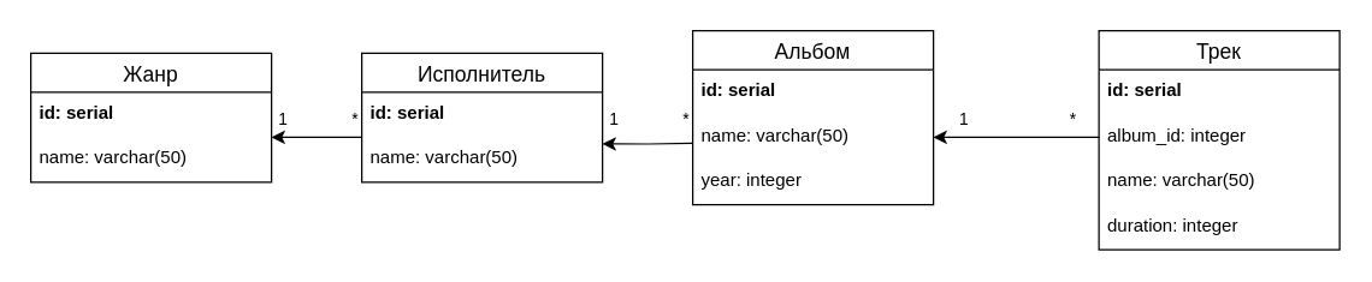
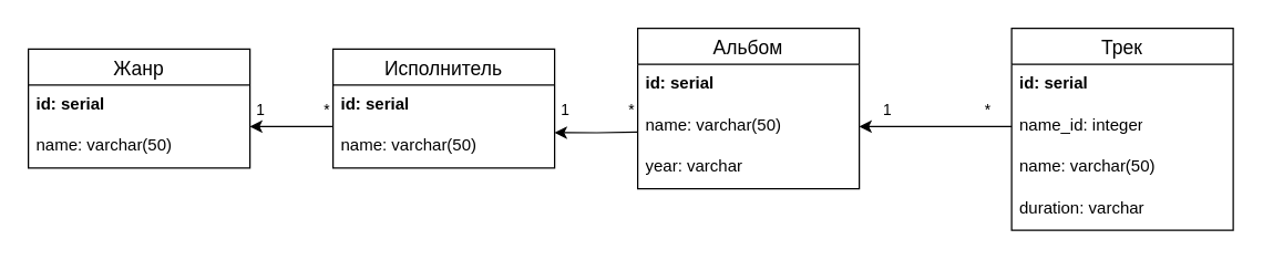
- <mxCell id="18" value="album_id: integer" style="text;strokeColor=none;fillColor=none;spacingLeft=4;spacingRight=4;overflow=hidden;rotatable=0;points=[[0,0.5],[1,0.5]];portConstraint=eastwest;fontSize=12;whiteSpace=wrap;html=1;" parent="16" vertex="1"><mxGeometry y="56" width="160" height="30" as="geometry" /></mxCell>
+ <mxCell id="18" value="name_id: integer" style="text;strokeColor=none;fillColor=none;spacingLeft=4;spacingRight=4;overflow=hidden;rotatable=0;points=[[0,0.5],[1,0.5]];portConstraint=eastwest;fontSize=12;whiteSpace=wrap;html=1;" parent="16" vertex="1"><mxGeometry y="56" width="160" height="30" as="geometry" /></mxCell>
- <mxCell id="13" value="year: integer" style="text;strokeColor=none;fillColor=none;spacingLeft=4;spacingRight=4;overflow=hidden;rotatable=0;points=[[0,0.5],[1,0.5]];portConstraint=eastwest;fontSize=12;whiteSpace=wrap;html=1;" parent="10" vertex="1"><mxGeometry y="86" width="160" height="30" as="geometry" /></mxCell>
+ <mxCell id="13" value="year: varchar" style="text;strokeColor=none;fillColor=none;spacingLeft=4;spacingRight=4;overflow=hidden;rotatable=0;points=[[0,0.5],[1,0.5]];portConstraint=eastwest;fontSize=12;whiteSpace=wrap;html=1;" parent="10" vertex="1"><mxGeometry y="86" width="160" height="30" as="geometry" /></mxCell>
- <mxCell id="20" value="duration: integer&amp;nbsp;" style="text;strokeColor=none;fillColor=none;spacingLeft=4;spacingRight=4;overflow=hidden;rotatable=0;points=[[0,0.5],[1,0.5]];portConstraint=eastwest;fontSize=12;whiteSpace=wrap;html=1;" parent="16" vertex="1"><mxGeometry y="116" width="160" height="30" as="geometry" /></mxCell>
+ <mxCell id="20" value="duration: varchar&amp;nbsp;" style="text;strokeColor=none;fillColor=none;spacingLeft=4;spacingRight=4;overflow=hidden;rotatable=0;points=[[0,0.5],[1,0.5]];portConstraint=eastwest;fontSize=12;whiteSpace=wrap;html=1;" parent="16" vertex="1"><mxGeometry y="116" width="160" height="30" as="geometry" /></mxCell>
